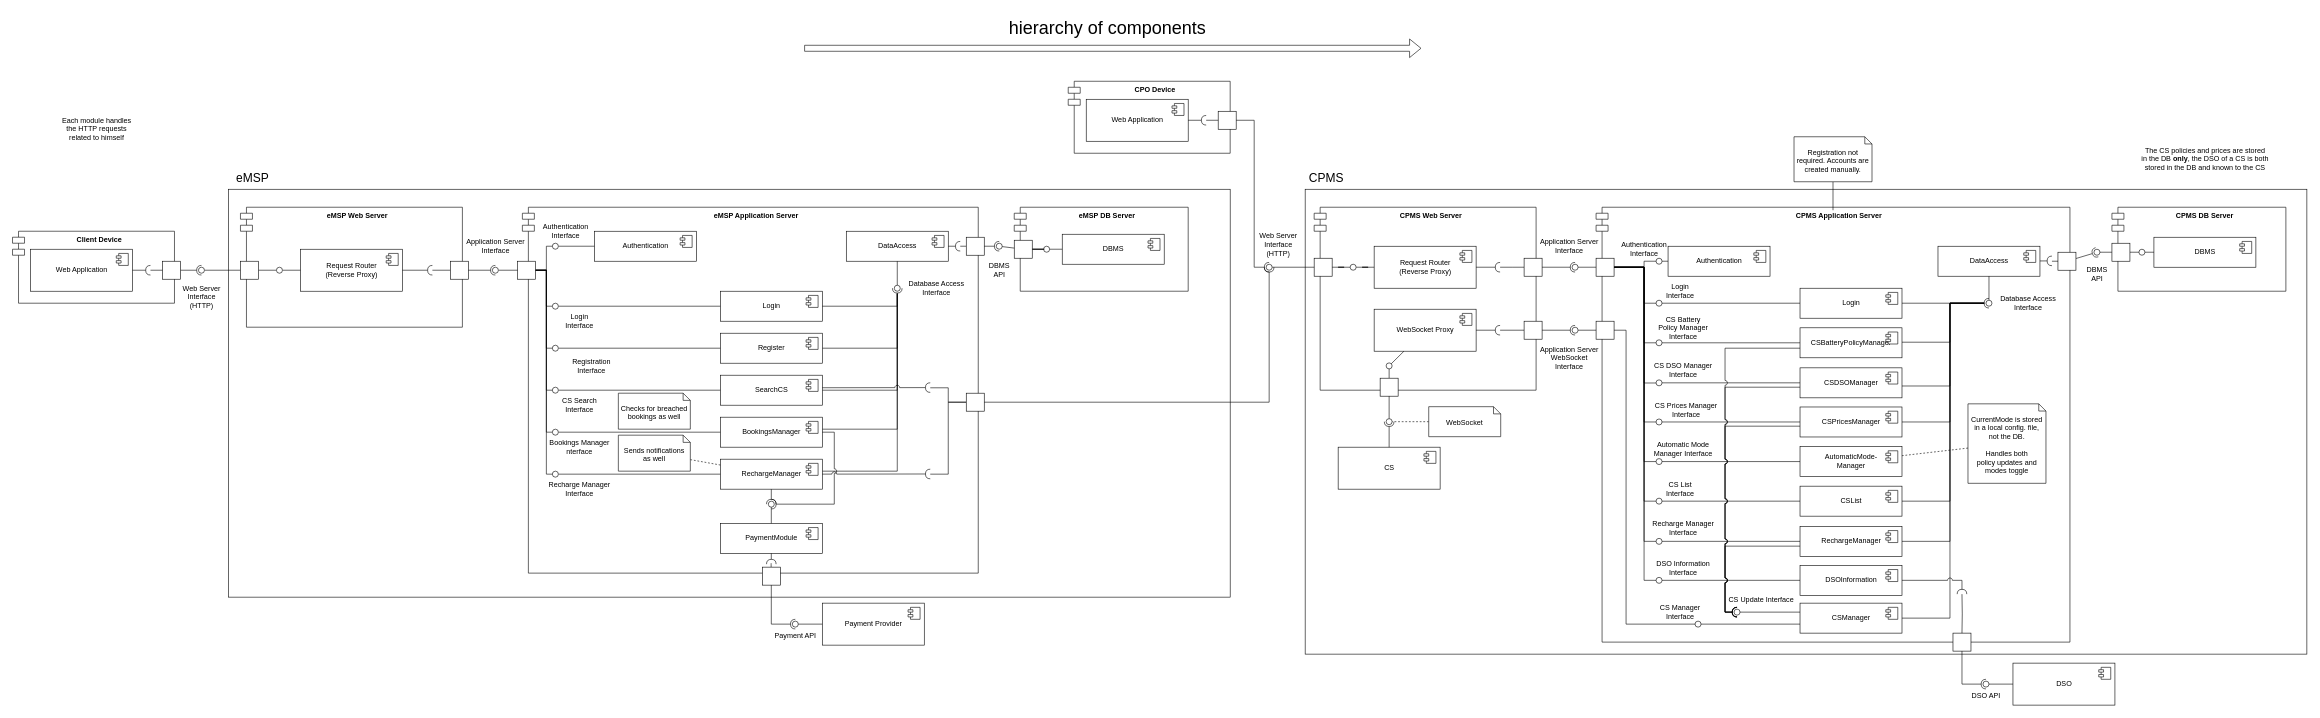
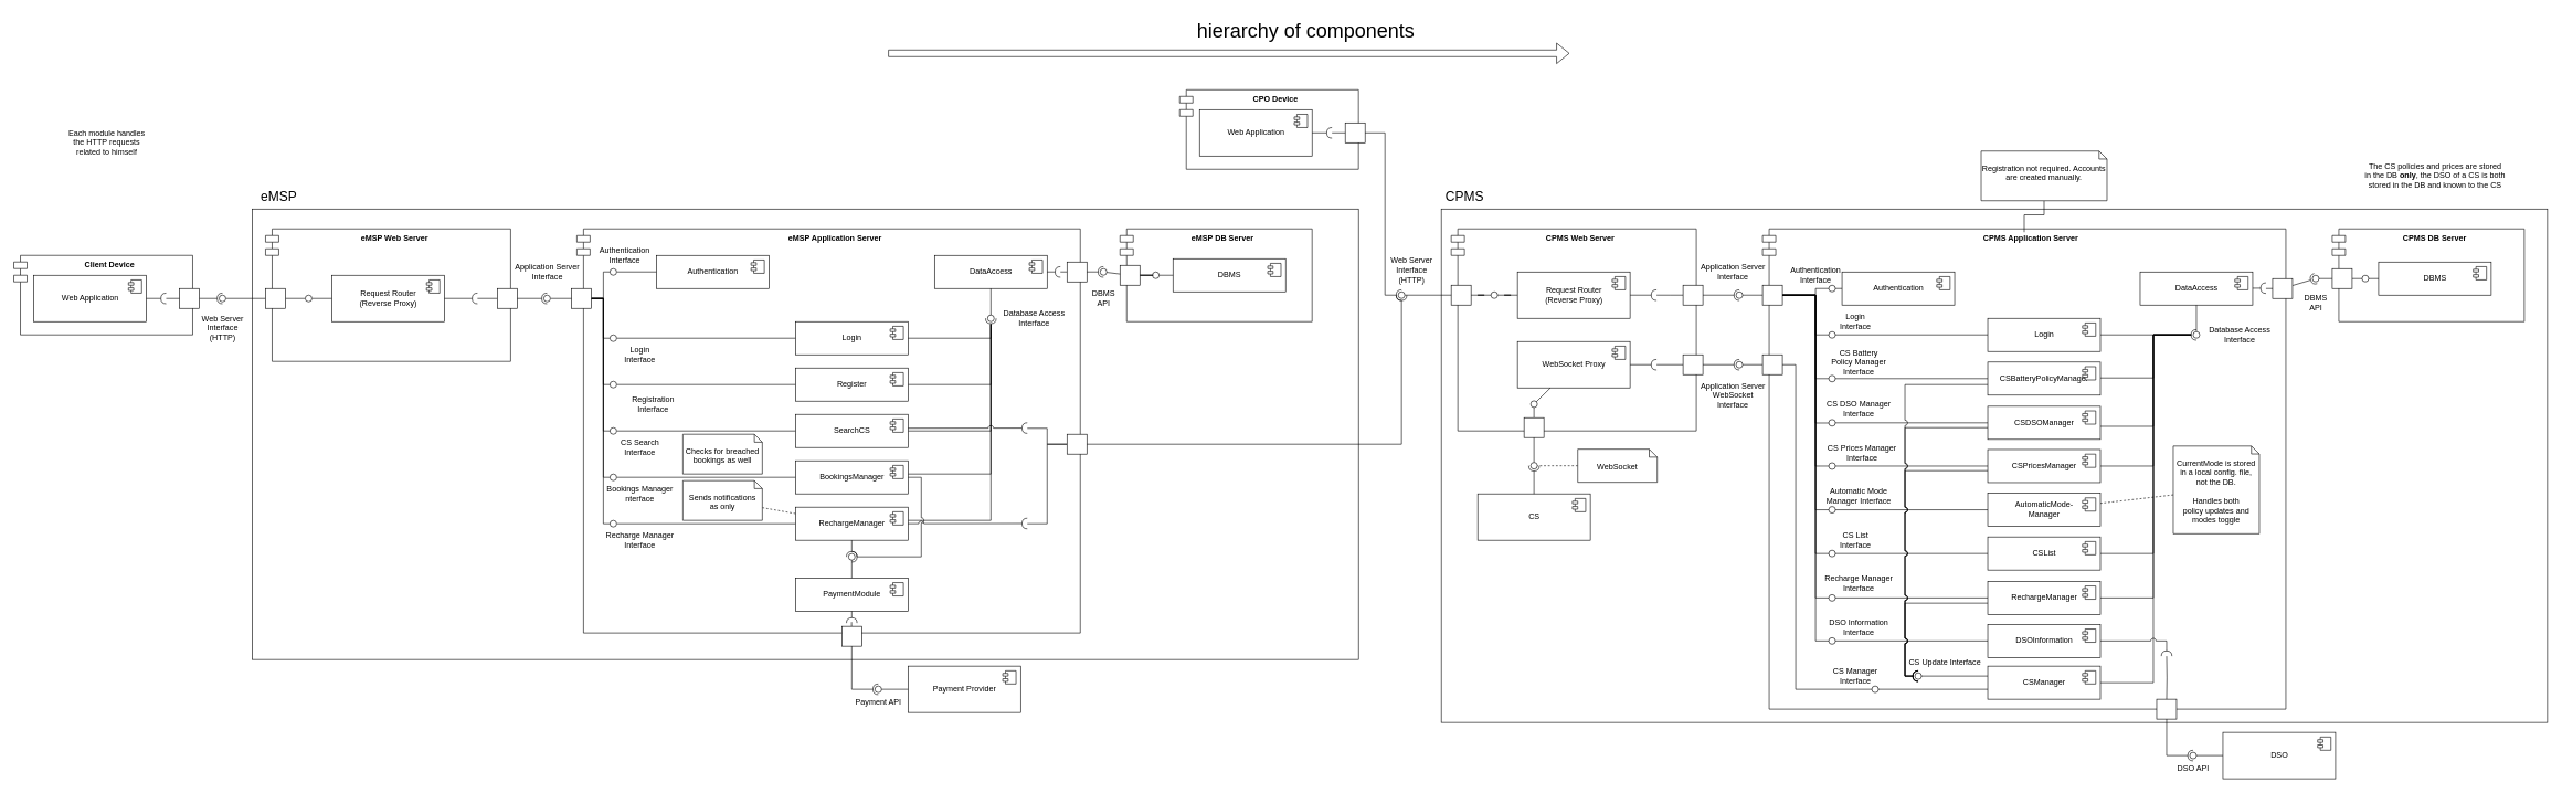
- <mxCell id="169" value="&lt;font style=&quot;font-size: 30px;&quot;&gt;hierarchy of components&lt;/font&gt;" style="text;html=1;align=center;verticalAlign=middle;resizable=0;points=[];autosize=1;strokeColor=none;fillColor=none;fontSize=12;" parent="1" vertex="1"><mxGeometry x="1670" width="350" height="50" as="geometry" y="20" /></mxCell>
+ <mxCell id="169" value="&lt;font style=&quot;font-size: 30px;&quot;&gt;hierarchy of components&lt;/font&gt;" style="text;html=1;align=center;verticalAlign=middle;resizable=0;points=[];autosize=1;strokeColor=none;fillColor=none;fontSize=12;" parent="1" vertex="1"><mxGeometry x="1795" y="20" width="350" height="50" as="geometry" /></mxCell>
- <mxCell id="237" value="Registration not required. Accounts are created manually." style="shape=note2;boundedLbl=1;whiteSpace=wrap;html=1;size=12;verticalAlign=top;align=center;" parent="1" vertex="1"><mxGeometry x="2990" y="227.5" width="130" height="75" as="geometry" /></mxCell>
+ <mxCell id="237" value="Registration not required. Accounts are created manually." style="shape=note2;boundedLbl=1;whiteSpace=wrap;html=1;size=12;verticalAlign=top;align=center;" parent="1" vertex="1"><mxGeometry x="2990" y="227.5" width="190" height="75" as="geometry" /></mxCell>
- <mxCell id="223" value="&lt;div&gt;Sends notifications&lt;/div&gt;&lt;div&gt;as well&lt;br&gt;&lt;/div&gt;" style="shape=note2;boundedLbl=1;whiteSpace=wrap;html=1;size=12;verticalAlign=top;align=center;" parent="1" vertex="1"><mxGeometry x="1030" y="725" width="120" height="60" as="geometry" /></mxCell>
+ <mxCell id="223" value="&lt;div&gt;Sends notifications&lt;/div&gt;&lt;div&gt;as only&lt;br&gt;&lt;/div&gt;" style="shape=note2;boundedLbl=1;whiteSpace=wrap;html=1;size=12;verticalAlign=top;align=center;" parent="1" vertex="1"><mxGeometry x="1030" y="725" width="120" height="60" as="geometry" /></mxCell>
